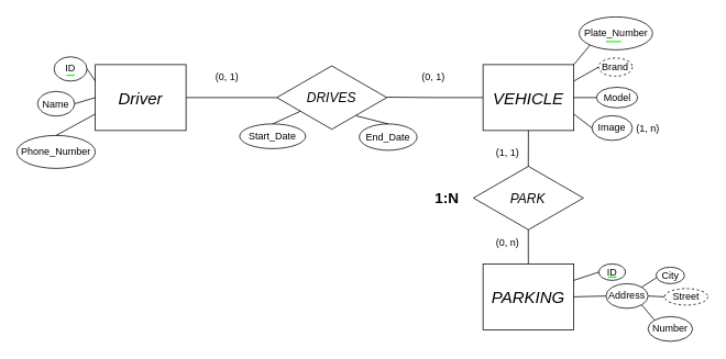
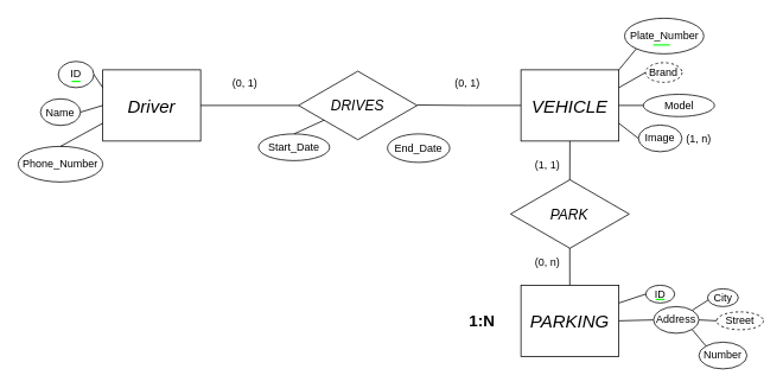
- <mxCell id="43" value="Model" style="ellipse;whiteSpace=wrap;html=1;fillColor=none;" parent="1" vertex="1"><mxGeometry x="722.5" y="105.5" width="50" height="25" as="geometry" /></mxCell>
+ <mxCell id="43" value="Model" style="ellipse;whiteSpace=wrap;html=1;fillColor=none;" parent="1" vertex="1"><mxGeometry x="722.5" y="105.5" width="80" height="25" as="geometry" /></mxCell>
- <mxCell id="35" value="" style="endArrow=none;html=1;rounded=0;entryX=0.723;entryY=0.778;entryDx=0;entryDy=0;exitX=0.5;exitY=0;exitDx=0;exitDy=0;entryPerimeter=0;" parent="1" source="38" target="7" edge="1"><mxGeometry width="50" height="50" relative="1" as="geometry"><mxPoint x="446" y="60" as="sourcePoint" /><mxPoint x="595" y="128" as="targetPoint" /><Array as="points" /></mxGeometry></mxCell>
- <mxCell id="48" value="&lt;b style=&quot;font-size: 18px;&quot;&gt;1:N&lt;/b&gt;" style="text;html=1;align=center;verticalAlign=middle;whiteSpace=wrap;rounded=0;fontSize=18;" parent="1" vertex="1"><mxGeometry x="515" y="228.25" width="53.33" height="23.5" as="geometry" /></mxCell>
+ <mxCell id="48" value="&lt;b style=&quot;font-size: 18px;&quot;&gt;1:N&lt;/b&gt;" style="text;html=1;align=center;verticalAlign=middle;whiteSpace=wrap;rounded=0;fontSize=18;" parent="1" vertex="1"><mxGeometry x="515" y="348.25" width="53.33" height="23.5" as="geometry" /></mxCell>
